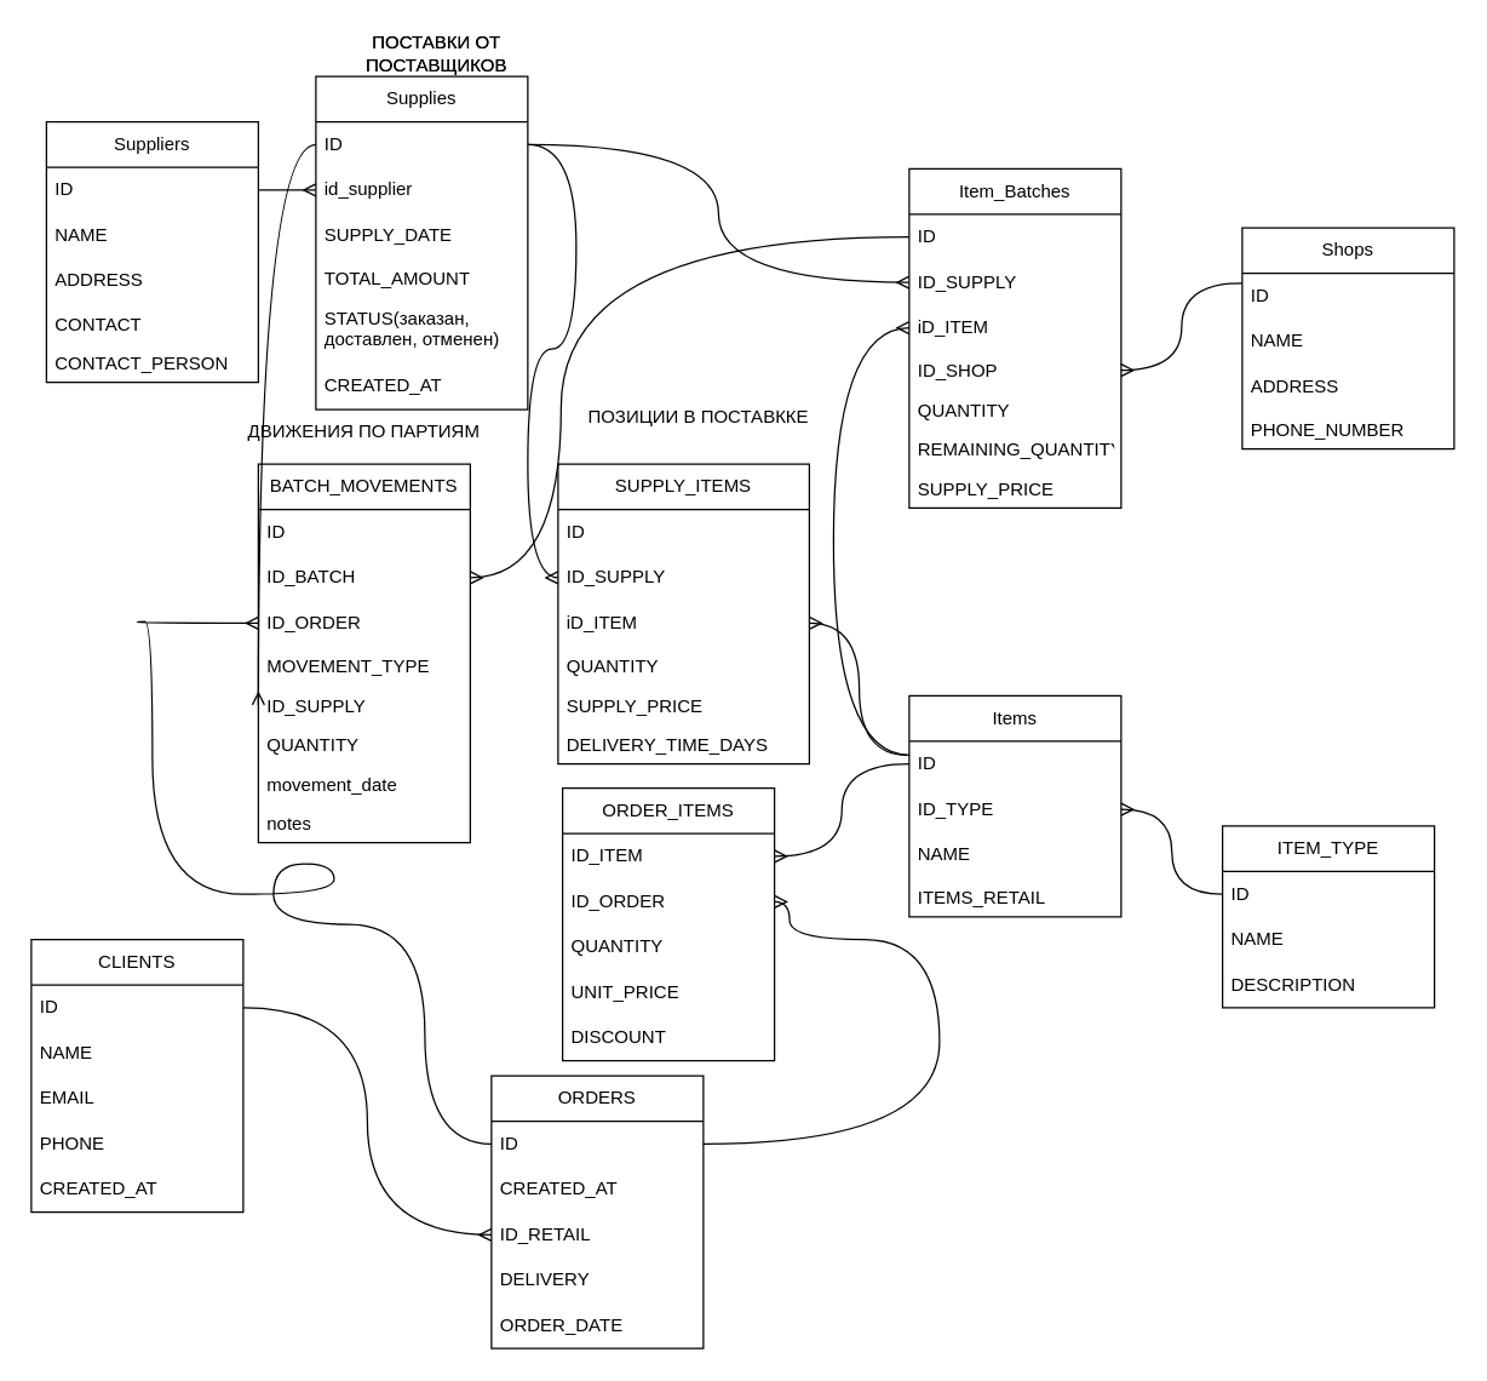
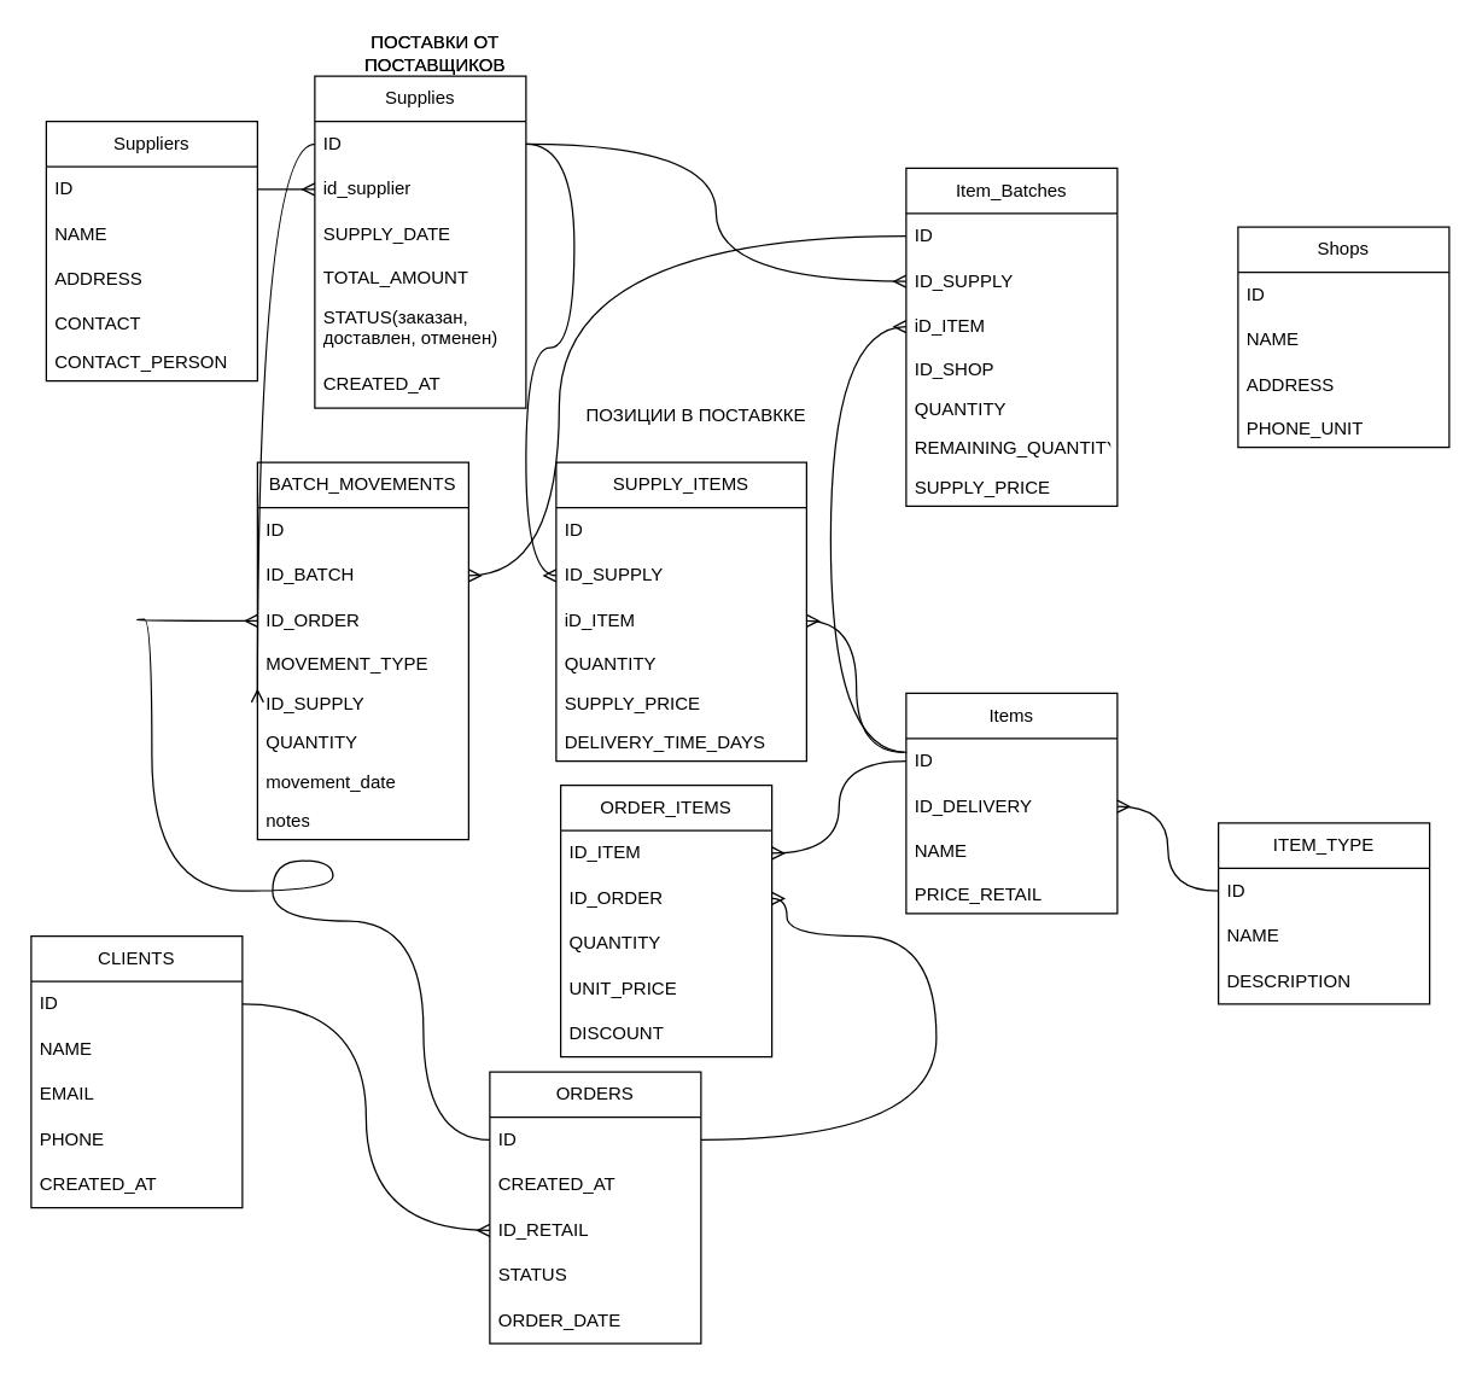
- <mxCell id="80" style="edgeStyle=orthogonalEdgeStyle;rounded=0;orthogonalLoop=1;jettySize=auto;html=1;curved=1;endArrow=ERmany;endFill=0;exitX=0;exitY=0.25;exitDx=0;exitDy=0;entryX=1;entryY=0.5;entryDx=0;entryDy=0;" edge="1" parent="1" source="8" target="43"><mxGeometry relative="1" as="geometry"><mxPoint x="750" y="111" as="sourcePoint" /><mxPoint x="800" y="111" as="targetPoint" /></mxGeometry></mxCell>
- <mxCell id="12" value="PHONE_NUMBER" style="text;strokeColor=none;fillColor=none;align=left;verticalAlign=top;spacingLeft=4;spacingRight=4;overflow=hidden;rotatable=0;points=[[0,0.5],[1,0.5]];portConstraint=eastwest;whiteSpace=wrap;html=1;" vertex="1" parent="8"><mxGeometry y="120" width="140" height="26" as="geometry" /></mxCell>
+ <mxCell id="12" value="PHONE_UNIT" style="text;strokeColor=none;fillColor=none;align=left;verticalAlign=top;spacingLeft=4;spacingRight=4;overflow=hidden;rotatable=0;points=[[0,0.5],[1,0.5]];portConstraint=eastwest;whiteSpace=wrap;html=1;" vertex="1" parent="8"><mxGeometry y="120" width="140" height="26" as="geometry" /></mxCell>
- <mxCell id="84" value="ДВИЖЕНИЯ ПО ПАРТИЯМ" style="text;html=1;whiteSpace=wrap;strokeColor=none;fillColor=none;align=center;verticalAlign=middle;rounded=0;" vertex="1" parent="1"><mxGeometry x="160" y="270" width="160" height="30" as="geometry" /></mxCell>
- <mxCell id="15" value="ID_TYPE" style="text;strokeColor=none;fillColor=none;align=left;verticalAlign=middle;spacingLeft=4;spacingRight=4;overflow=hidden;points=[[0,0.5],[1,0.5]];portConstraint=eastwest;rotatable=0;whiteSpace=wrap;html=1;" vertex="1" parent="13"><mxGeometry y="60" width="140" height="30" as="geometry" /></mxCell>
+ <mxCell id="15" value="ID_DELIVERY" style="text;strokeColor=none;fillColor=none;align=left;verticalAlign=middle;spacingLeft=4;spacingRight=4;overflow=hidden;points=[[0,0.5],[1,0.5]];portConstraint=eastwest;rotatable=0;whiteSpace=wrap;html=1;" vertex="1" parent="13"><mxGeometry y="60" width="140" height="30" as="geometry" /></mxCell>
- <mxCell id="17" value="ITEMS_RETAIL" style="text;strokeColor=none;fillColor=none;align=left;verticalAlign=top;spacingLeft=4;spacingRight=4;overflow=hidden;rotatable=0;points=[[0,0.5],[1,0.5]];portConstraint=eastwest;whiteSpace=wrap;html=1;" vertex="1" parent="13"><mxGeometry y="120" width="140" height="26" as="geometry" /></mxCell>
+ <mxCell id="17" value="PRICE_RETAIL" style="text;strokeColor=none;fillColor=none;align=left;verticalAlign=top;spacingLeft=4;spacingRight=4;overflow=hidden;rotatable=0;points=[[0,0.5],[1,0.5]];portConstraint=eastwest;whiteSpace=wrap;html=1;" vertex="1" parent="13"><mxGeometry y="120" width="140" height="26" as="geometry" /></mxCell>
- <mxCell id="22" value="DELIVERY" style="text;strokeColor=none;fillColor=none;align=left;verticalAlign=middle;spacingLeft=4;spacingRight=4;overflow=hidden;points=[[0,0.5],[1,0.5]];portConstraint=eastwest;rotatable=0;whiteSpace=wrap;html=1;" vertex="1" parent="18"><mxGeometry y="120" width="140" height="30" as="geometry" /></mxCell>
+ <mxCell id="22" value="STATUS" style="text;strokeColor=none;fillColor=none;align=left;verticalAlign=middle;spacingLeft=4;spacingRight=4;overflow=hidden;points=[[0,0.5],[1,0.5]];portConstraint=eastwest;rotatable=0;whiteSpace=wrap;html=1;" vertex="1" parent="18"><mxGeometry y="120" width="140" height="30" as="geometry" /></mxCell>
